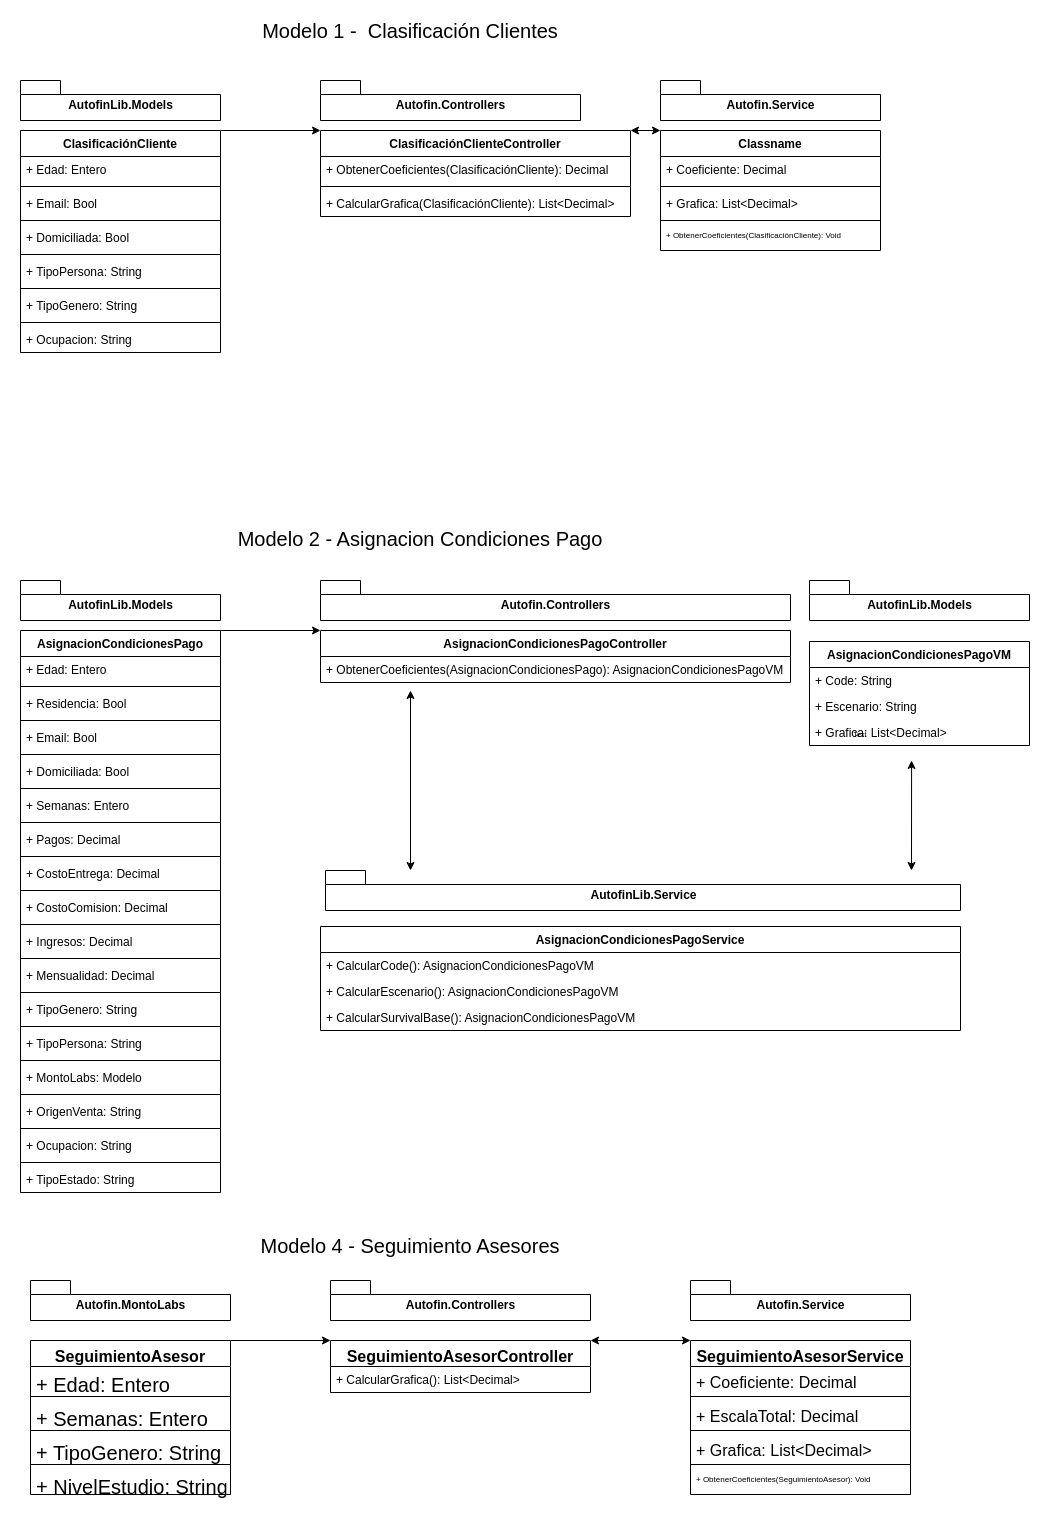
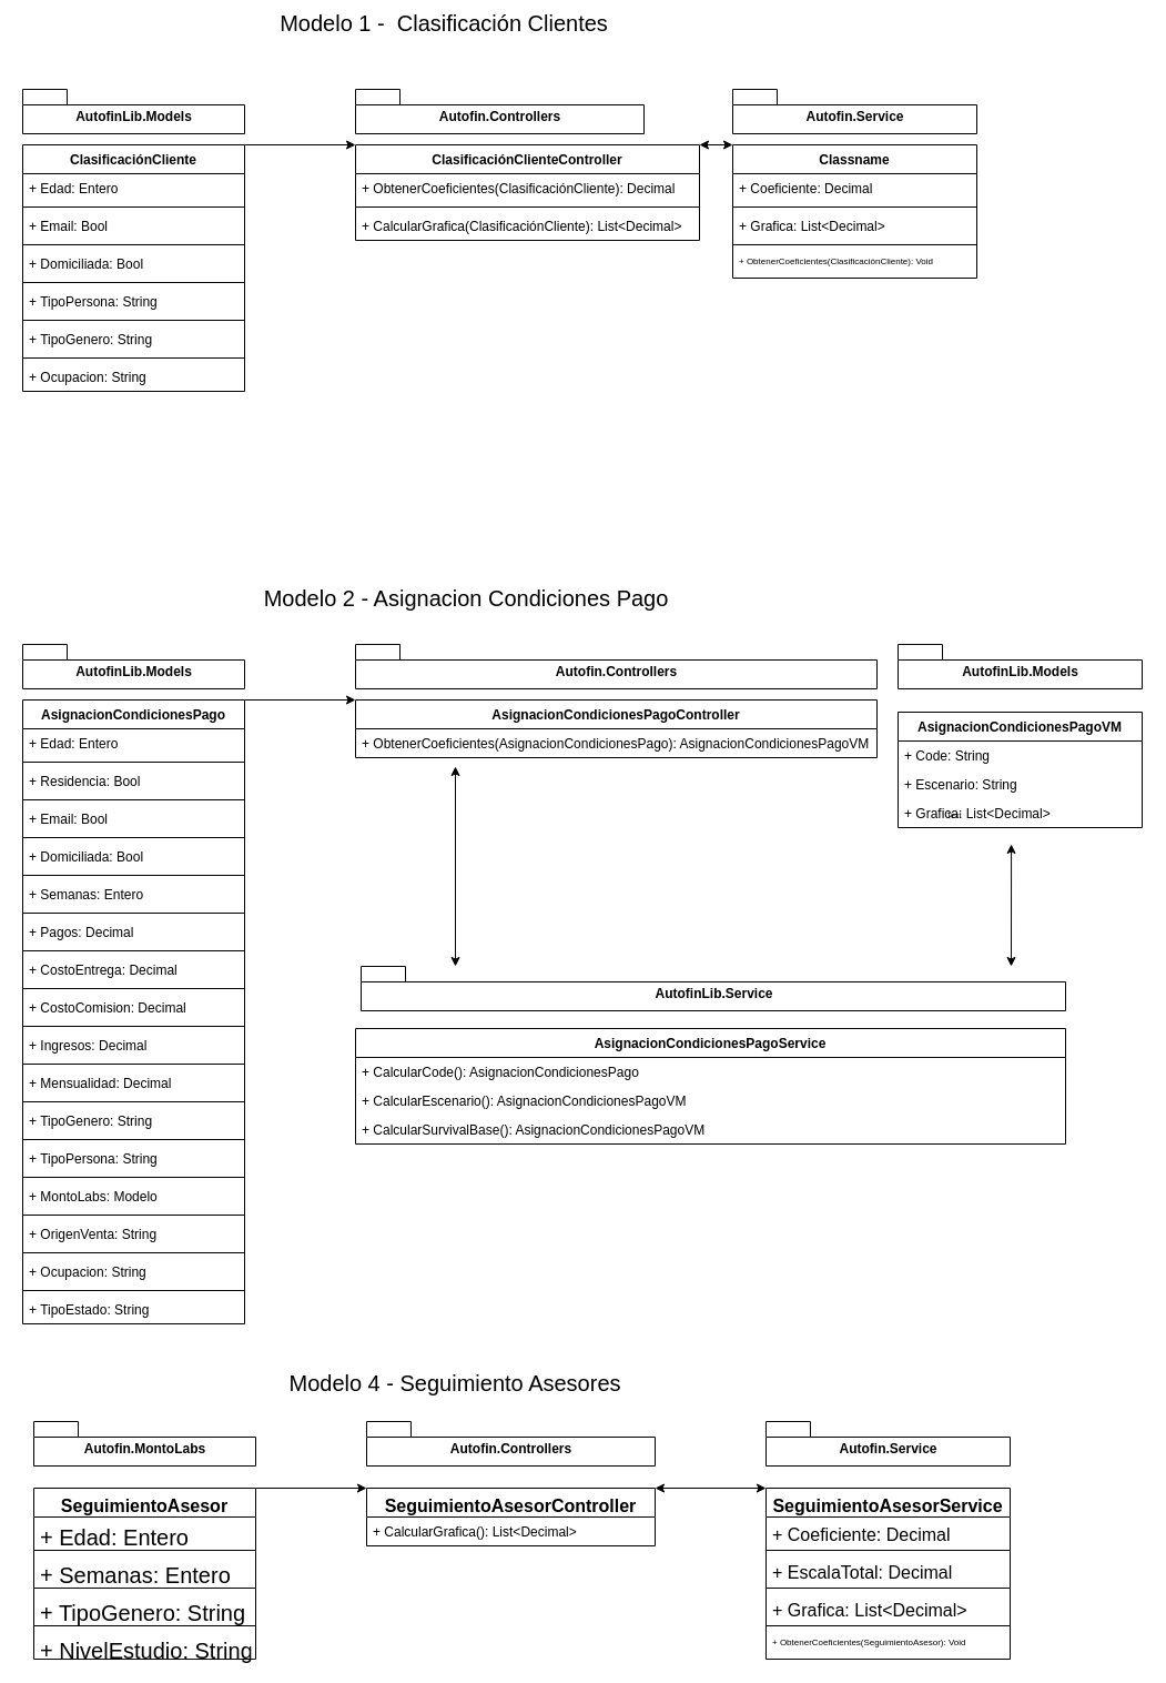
- <mxCell id="47" value="&lt;div&gt;&lt;font style=&quot;font-size: 20px;&quot;&gt;Modelo 1 -&amp;nbsp; Clasificación Clientes&lt;br&gt;&lt;/font&gt;&lt;/div&gt;" style="text;html=1;strokeColor=none;fillColor=none;align=center;verticalAlign=middle;whiteSpace=wrap;rounded=0;fontSize=7;" parent="1" vertex="1"><mxGeometry x="50" y="20" width="720" height="20" as="geometry" /></mxCell>
+ <mxCell id="47" value="&lt;div&gt;&lt;font style=&quot;font-size: 20px;&quot;&gt;Modelo 1 -&amp;nbsp; Clasificación Clientes&lt;br&gt;&lt;/font&gt;&lt;/div&gt;" style="text;html=1;strokeColor=none;fillColor=none;align=center;verticalAlign=middle;whiteSpace=wrap;rounded=0;fontSize=7;" parent="1" vertex="1"><mxGeometry x="40" y="10" width="720" height="20" as="geometry" /></mxCell>
- <mxCell id="40" value="+ CalcularCode(): AsignacionCondicionesPagoVM&#10;" style="text;strokeColor=none;fillColor=none;align=left;verticalAlign=top;spacingLeft=4;spacingRight=4;overflow=hidden;rotatable=0;points=[[0,0.5],[1,0.5]];portConstraint=eastwest;" parent="39" vertex="1"><mxGeometry y="26" width="640" height="26" as="geometry" /></mxCell>
+ <mxCell id="40" value="+ CalcularCode(): AsignacionCondicionesPago&#10;" style="text;strokeColor=none;fillColor=none;align=left;verticalAlign=top;spacingLeft=4;spacingRight=4;overflow=hidden;rotatable=0;points=[[0,0.5],[1,0.5]];portConstraint=eastwest;" parent="39" vertex="1"><mxGeometry y="26" width="640" height="26" as="geometry" /></mxCell>
